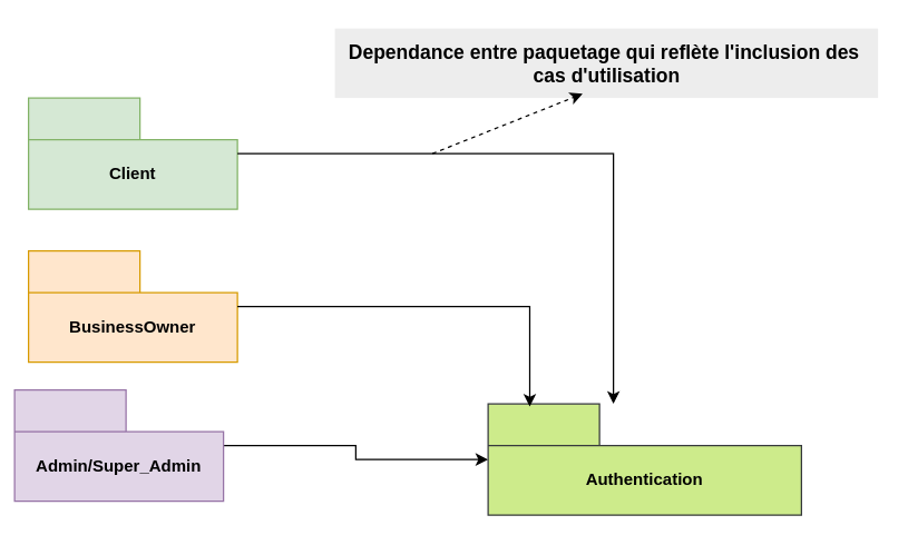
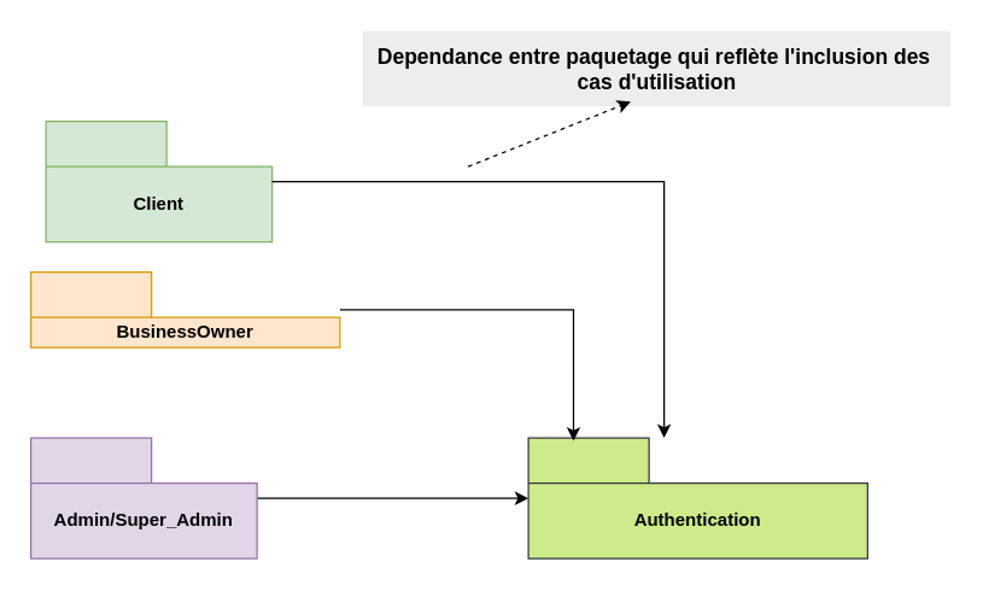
- <mxCell id="5" value="Client" style="shape=folder;fontStyle=1;tabWidth=80;tabHeight=30;tabPosition=left;html=1;boundedLbl=1;whiteSpace=wrap;fillColor=#d5e8d4;strokeColor=#82b366;" parent="1" vertex="1"><mxGeometry x="20" y="70" width="150" height="80" as="geometry" /></mxCell>
+ <mxCell id="5" value="Client" style="shape=folder;fontStyle=1;tabWidth=80;tabHeight=30;tabPosition=left;html=1;boundedLbl=1;whiteSpace=wrap;fillColor=#d5e8d4;strokeColor=#82b366;" parent="1" vertex="1"><mxGeometry x="30" y="80" width="150" height="80" as="geometry" /></mxCell>
- <mxCell id="4" value="BusinessOwner" style="shape=folder;fontStyle=1;tabWidth=80;tabHeight=30;tabPosition=left;html=1;boundedLbl=1;whiteSpace=wrap;fillColor=#ffe6cc;strokeColor=#d79b00;" parent="1" vertex="1"><mxGeometry x="20" y="180" width="150" height="80" as="geometry" /></mxCell>
+ <mxCell id="4" value="BusinessOwner" style="shape=folder;fontStyle=1;tabWidth=80;tabHeight=30;tabPosition=left;html=1;boundedLbl=1;whiteSpace=wrap;fillColor=#ffe6cc;strokeColor=#d79b00;" parent="1" vertex="1"><mxGeometry x="20" y="180" width="205" height="50" as="geometry" /></mxCell>
- <mxCell id="3" value="&lt;div&gt;Admin/Super_Admin&lt;/div&gt;" style="shape=folder;fontStyle=1;tabWidth=80;tabHeight=30;tabPosition=left;html=1;boundedLbl=1;whiteSpace=wrap;fillColor=#e1d5e7;strokeColor=#9673a6;" parent="1" vertex="1"><mxGeometry x="10" y="280" width="150" height="80" as="geometry" /></mxCell>
+ <mxCell id="3" value="&lt;div&gt;Admin/Super_Admin&lt;/div&gt;" style="shape=folder;fontStyle=1;tabWidth=80;tabHeight=30;tabPosition=left;html=1;boundedLbl=1;whiteSpace=wrap;fillColor=#e1d5e7;strokeColor=#9673a6;" parent="1" vertex="1"><mxGeometry x="20" y="290" width="150" height="80" as="geometry" /></mxCell>
